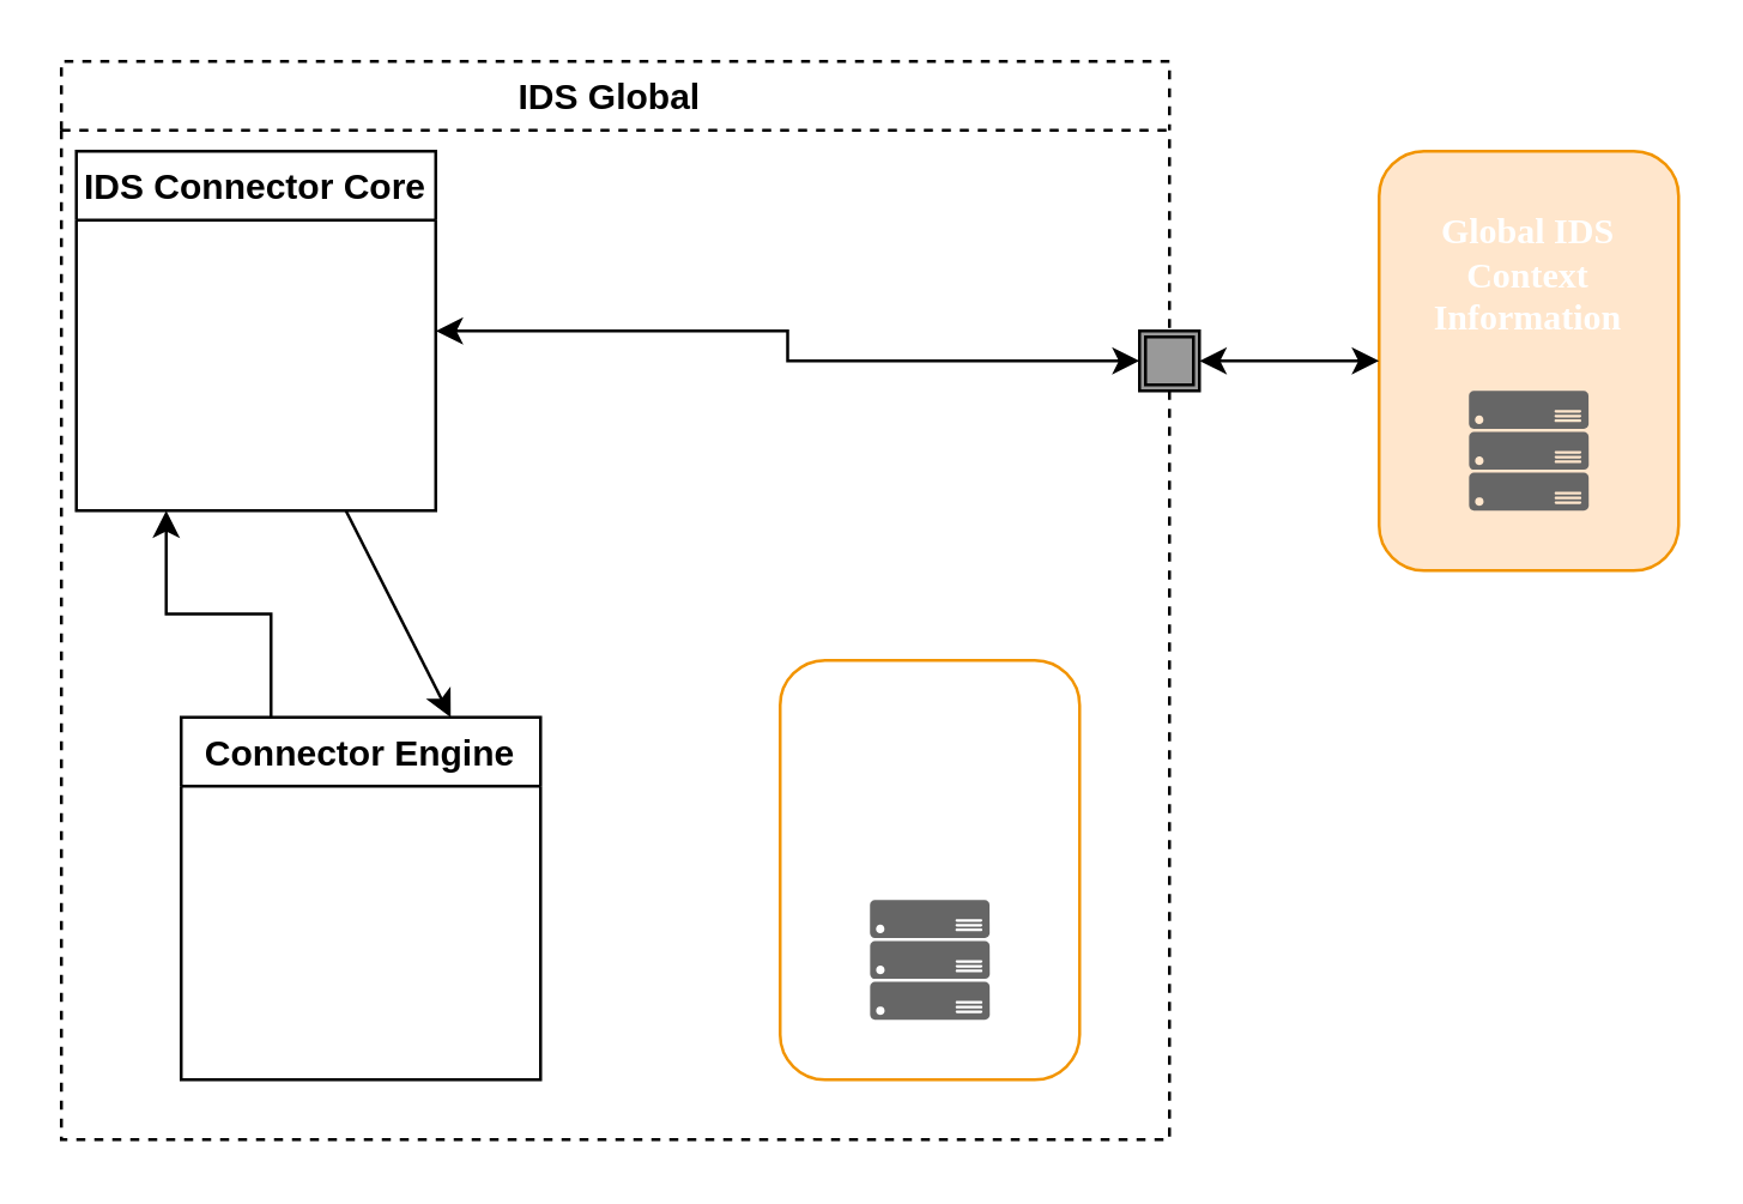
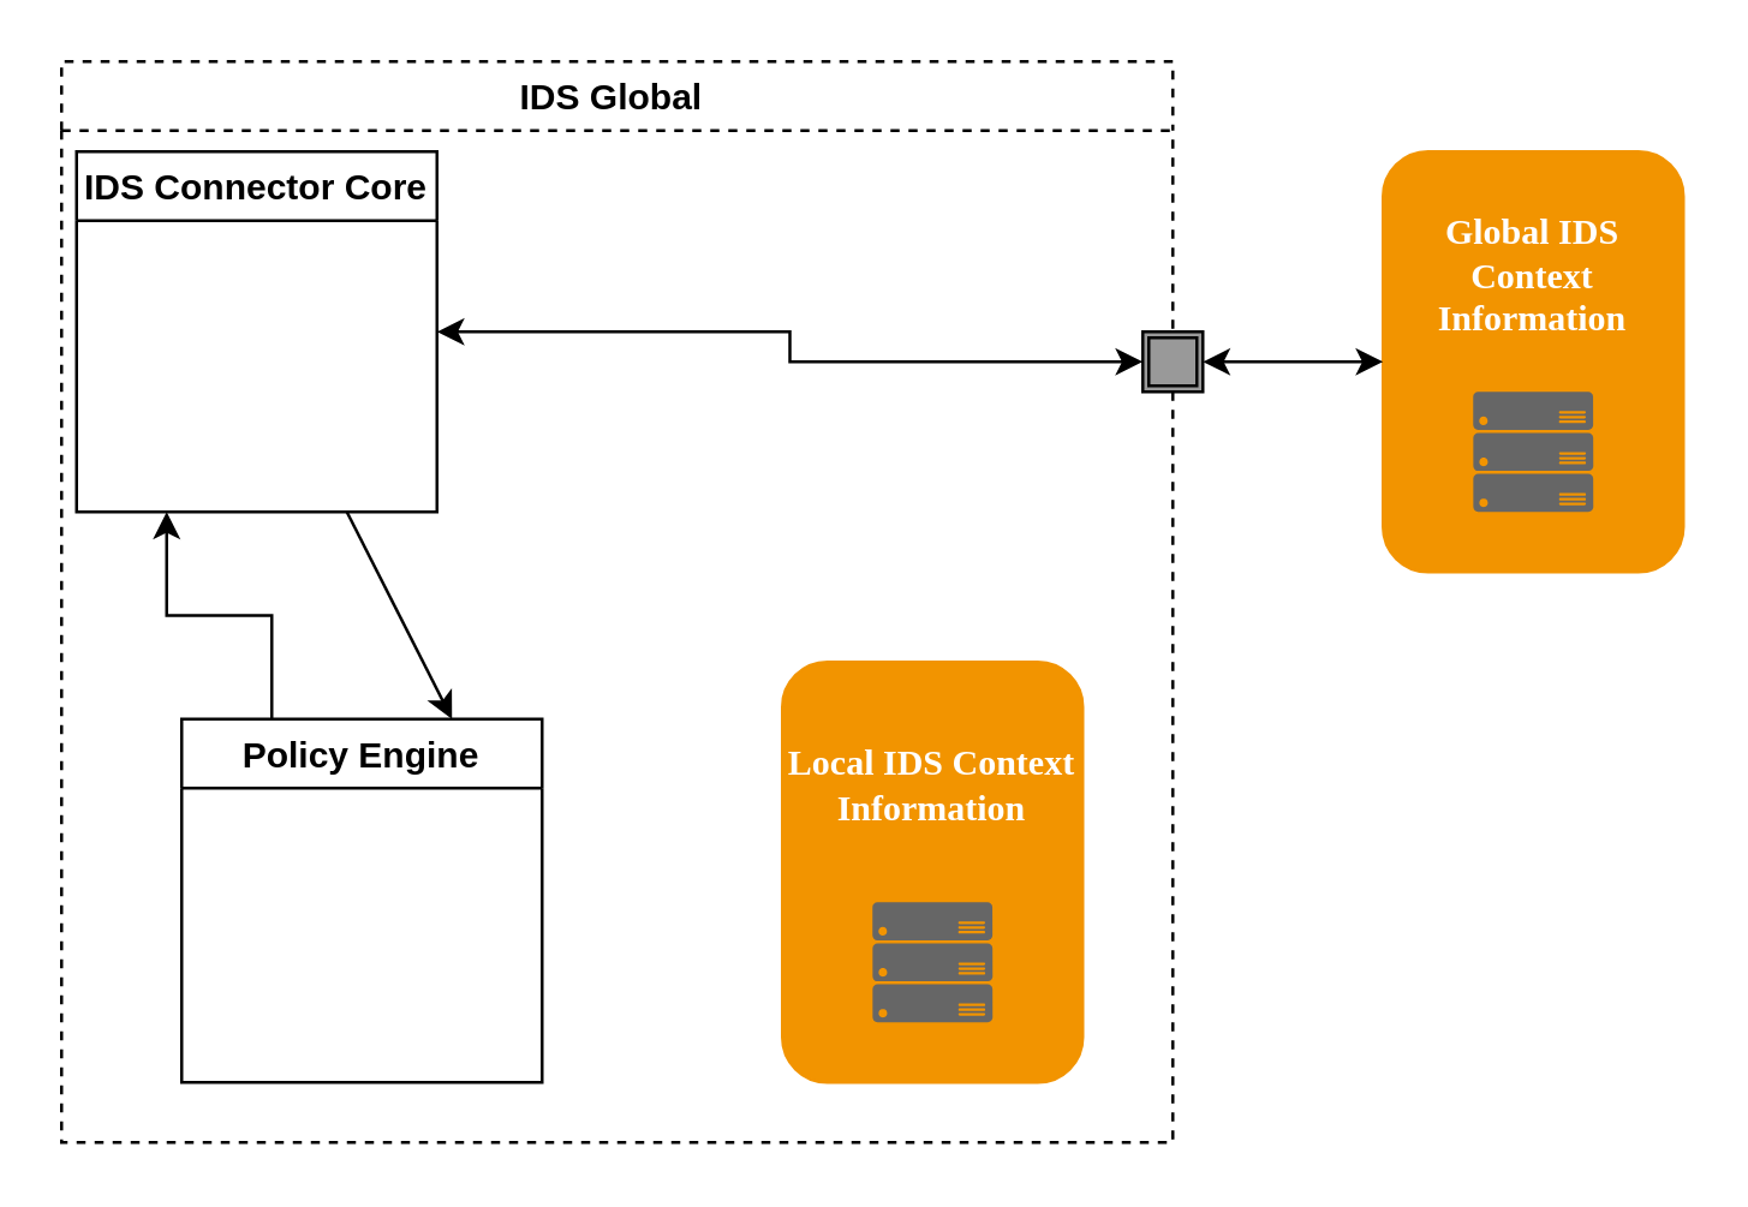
- <mxCell id="9" value="&lt;div&gt;&lt;b style=&quot;color: rgb(255 , 255 , 255) ; font-family: &amp;#34;verdana&amp;#34;&quot;&gt;Global IDS Context Information&lt;/b&gt;&lt;/div&gt;&lt;div&gt;&lt;b style=&quot;color: rgb(255 , 255 , 255) ; font-family: &amp;#34;verdana&amp;#34;&quot;&gt;&lt;br&gt;&lt;/b&gt;&lt;/div&gt;&lt;div&gt;&lt;b style=&quot;color: rgb(255 , 255 , 255) ; font-family: &amp;#34;verdana&amp;#34;&quot;&gt;&lt;br&gt;&lt;/b&gt;&lt;/div&gt;&lt;div&gt;&lt;b style=&quot;color: rgb(255 , 255 , 255) ; font-family: &amp;#34;verdana&amp;#34;&quot;&gt;&lt;br&gt;&lt;/b&gt;&lt;/div&gt;&lt;div&gt;&lt;b style=&quot;color: rgb(255 , 255 , 255) ; font-family: &amp;#34;verdana&amp;#34;&quot;&gt;&lt;br&gt;&lt;/b&gt;&lt;/div&gt;" style="rounded=1;whiteSpace=wrap;html=1;fillColor=#ffe6cc;strokeColor=#F29400;align=center;" parent="1" vertex="1"><mxGeometry x="460" y="50" width="100" height="140" as="geometry" /></mxCell>
+ <mxCell id="9" value="&lt;div&gt;&lt;b style=&quot;color: rgb(255 , 255 , 255) ; font-family: &amp;#34;verdana&amp;#34;&quot;&gt;Global IDS Context Information&lt;/b&gt;&lt;/div&gt;&lt;div&gt;&lt;b style=&quot;color: rgb(255 , 255 , 255) ; font-family: &amp;#34;verdana&amp;#34;&quot;&gt;&lt;br&gt;&lt;/b&gt;&lt;/div&gt;&lt;div&gt;&lt;b style=&quot;color: rgb(255 , 255 , 255) ; font-family: &amp;#34;verdana&amp;#34;&quot;&gt;&lt;br&gt;&lt;/b&gt;&lt;/div&gt;&lt;div&gt;&lt;b style=&quot;color: rgb(255 , 255 , 255) ; font-family: &amp;#34;verdana&amp;#34;&quot;&gt;&lt;br&gt;&lt;/b&gt;&lt;/div&gt;&lt;div&gt;&lt;b style=&quot;color: rgb(255 , 255 , 255) ; font-family: &amp;#34;verdana&amp;#34;&quot;&gt;&lt;br&gt;&lt;/b&gt;&lt;/div&gt;" style="rounded=1;whiteSpace=wrap;html=1;fillColor=#F29400;strokeColor=#F29400;align=center;" parent="1" vertex="1"><mxGeometry x="460" y="50" width="100" height="140" as="geometry" /></mxCell>
- <mxCell id="4" value="Connector Engine" style="swimlane;fontSize=12;startSize=23;" parent="2" vertex="1"><mxGeometry x="40" y="219" width="120" height="121" as="geometry" /></mxCell>
+ <mxCell id="4" value="Policy Engine" style="swimlane;fontSize=12;startSize=23;" parent="2" vertex="1"><mxGeometry x="40" y="219" width="120" height="121" as="geometry" /></mxCell>
- <mxCell id="6" value="&lt;div&gt;&lt;b style=&quot;color: rgb(255 , 255 , 255) ; font-family: &amp;#34;verdana&amp;#34;&quot;&gt;Local IDS Context Information&lt;/b&gt;&lt;/div&gt;&lt;div&gt;&lt;b style=&quot;color: rgb(255 , 255 , 255) ; font-family: &amp;#34;verdana&amp;#34;&quot;&gt;&lt;br&gt;&lt;/b&gt;&lt;/div&gt;&lt;div&gt;&lt;b style=&quot;color: rgb(255 , 255 , 255) ; font-family: &amp;#34;verdana&amp;#34;&quot;&gt;&lt;br&gt;&lt;/b&gt;&lt;/div&gt;&lt;div&gt;&lt;b style=&quot;color: rgb(255 , 255 , 255) ; font-family: &amp;#34;verdana&amp;#34;&quot;&gt;&lt;br&gt;&lt;/b&gt;&lt;/div&gt;&lt;div&gt;&lt;b style=&quot;color: rgb(255 , 255 , 255) ; font-family: &amp;#34;verdana&amp;#34;&quot;&gt;&lt;br&gt;&lt;/b&gt;&lt;/div&gt;" style="rounded=1;whiteSpace=wrap;html=1;fillColor=#ffffff;strokeColor=#F29400;align=center;" parent="2" vertex="1"><mxGeometry x="240" y="200" width="100" height="140" as="geometry" /></mxCell>
+ <mxCell id="6" value="&lt;div&gt;&lt;b style=&quot;color: rgb(255 , 255 , 255) ; font-family: &amp;#34;verdana&amp;#34;&quot;&gt;Local IDS Context Information&lt;/b&gt;&lt;/div&gt;&lt;div&gt;&lt;b style=&quot;color: rgb(255 , 255 , 255) ; font-family: &amp;#34;verdana&amp;#34;&quot;&gt;&lt;br&gt;&lt;/b&gt;&lt;/div&gt;&lt;div&gt;&lt;b style=&quot;color: rgb(255 , 255 , 255) ; font-family: &amp;#34;verdana&amp;#34;&quot;&gt;&lt;br&gt;&lt;/b&gt;&lt;/div&gt;&lt;div&gt;&lt;b style=&quot;color: rgb(255 , 255 , 255) ; font-family: &amp;#34;verdana&amp;#34;&quot;&gt;&lt;br&gt;&lt;/b&gt;&lt;/div&gt;&lt;div&gt;&lt;b style=&quot;color: rgb(255 , 255 , 255) ; font-family: &amp;#34;verdana&amp;#34;&quot;&gt;&lt;br&gt;&lt;/b&gt;&lt;/div&gt;" style="rounded=1;whiteSpace=wrap;html=1;fillColor=#F29400;strokeColor=#F29400;align=center;" parent="2" vertex="1"><mxGeometry x="240" y="200" width="100" height="140" as="geometry" /></mxCell>
